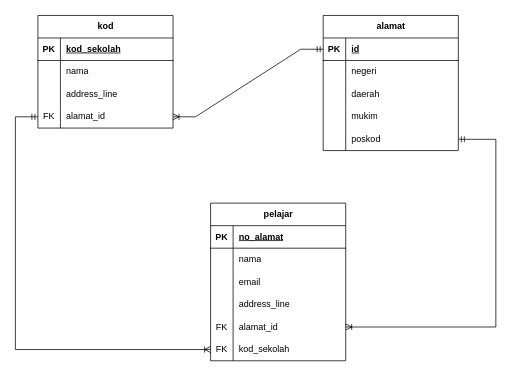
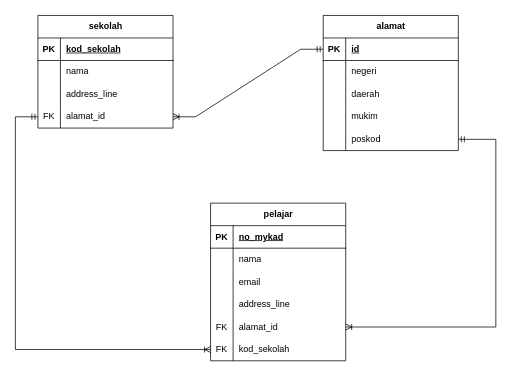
- <mxCell id="21" value="kod" style="shape=table;startSize=30;container=1;collapsible=1;childLayout=tableLayout;fixedRows=1;rowLines=0;fontStyle=1;align=center;resizeLast=1;html=1;" vertex="1" parent="1"><mxGeometry x="50" y="20" width="180" height="150" as="geometry" /></mxCell>
+ <mxCell id="21" value="sekolah" style="shape=table;startSize=30;container=1;collapsible=1;childLayout=tableLayout;fixedRows=1;rowLines=0;fontStyle=1;align=center;resizeLast=1;html=1;" vertex="1" parent="1"><mxGeometry x="50" y="20" width="180" height="150" as="geometry" /></mxCell>
- <mxCell id="5" value="no_alamat" style="shape=partialRectangle;connectable=0;fillColor=none;top=0;left=0;bottom=0;right=0;align=left;spacingLeft=6;fontStyle=5;overflow=hidden;whiteSpace=wrap;html=1;" vertex="1" parent="3"><mxGeometry x="30" width="150" height="30" as="geometry"><mxRectangle width="150" height="30" as="alternateBounds" /></mxGeometry></mxCell>
+ <mxCell id="5" value="no_mykad" style="shape=partialRectangle;connectable=0;fillColor=none;top=0;left=0;bottom=0;right=0;align=left;spacingLeft=6;fontStyle=5;overflow=hidden;whiteSpace=wrap;html=1;" vertex="1" parent="3"><mxGeometry x="30" width="150" height="30" as="geometry"><mxRectangle width="150" height="30" as="alternateBounds" /></mxGeometry></mxCell>
